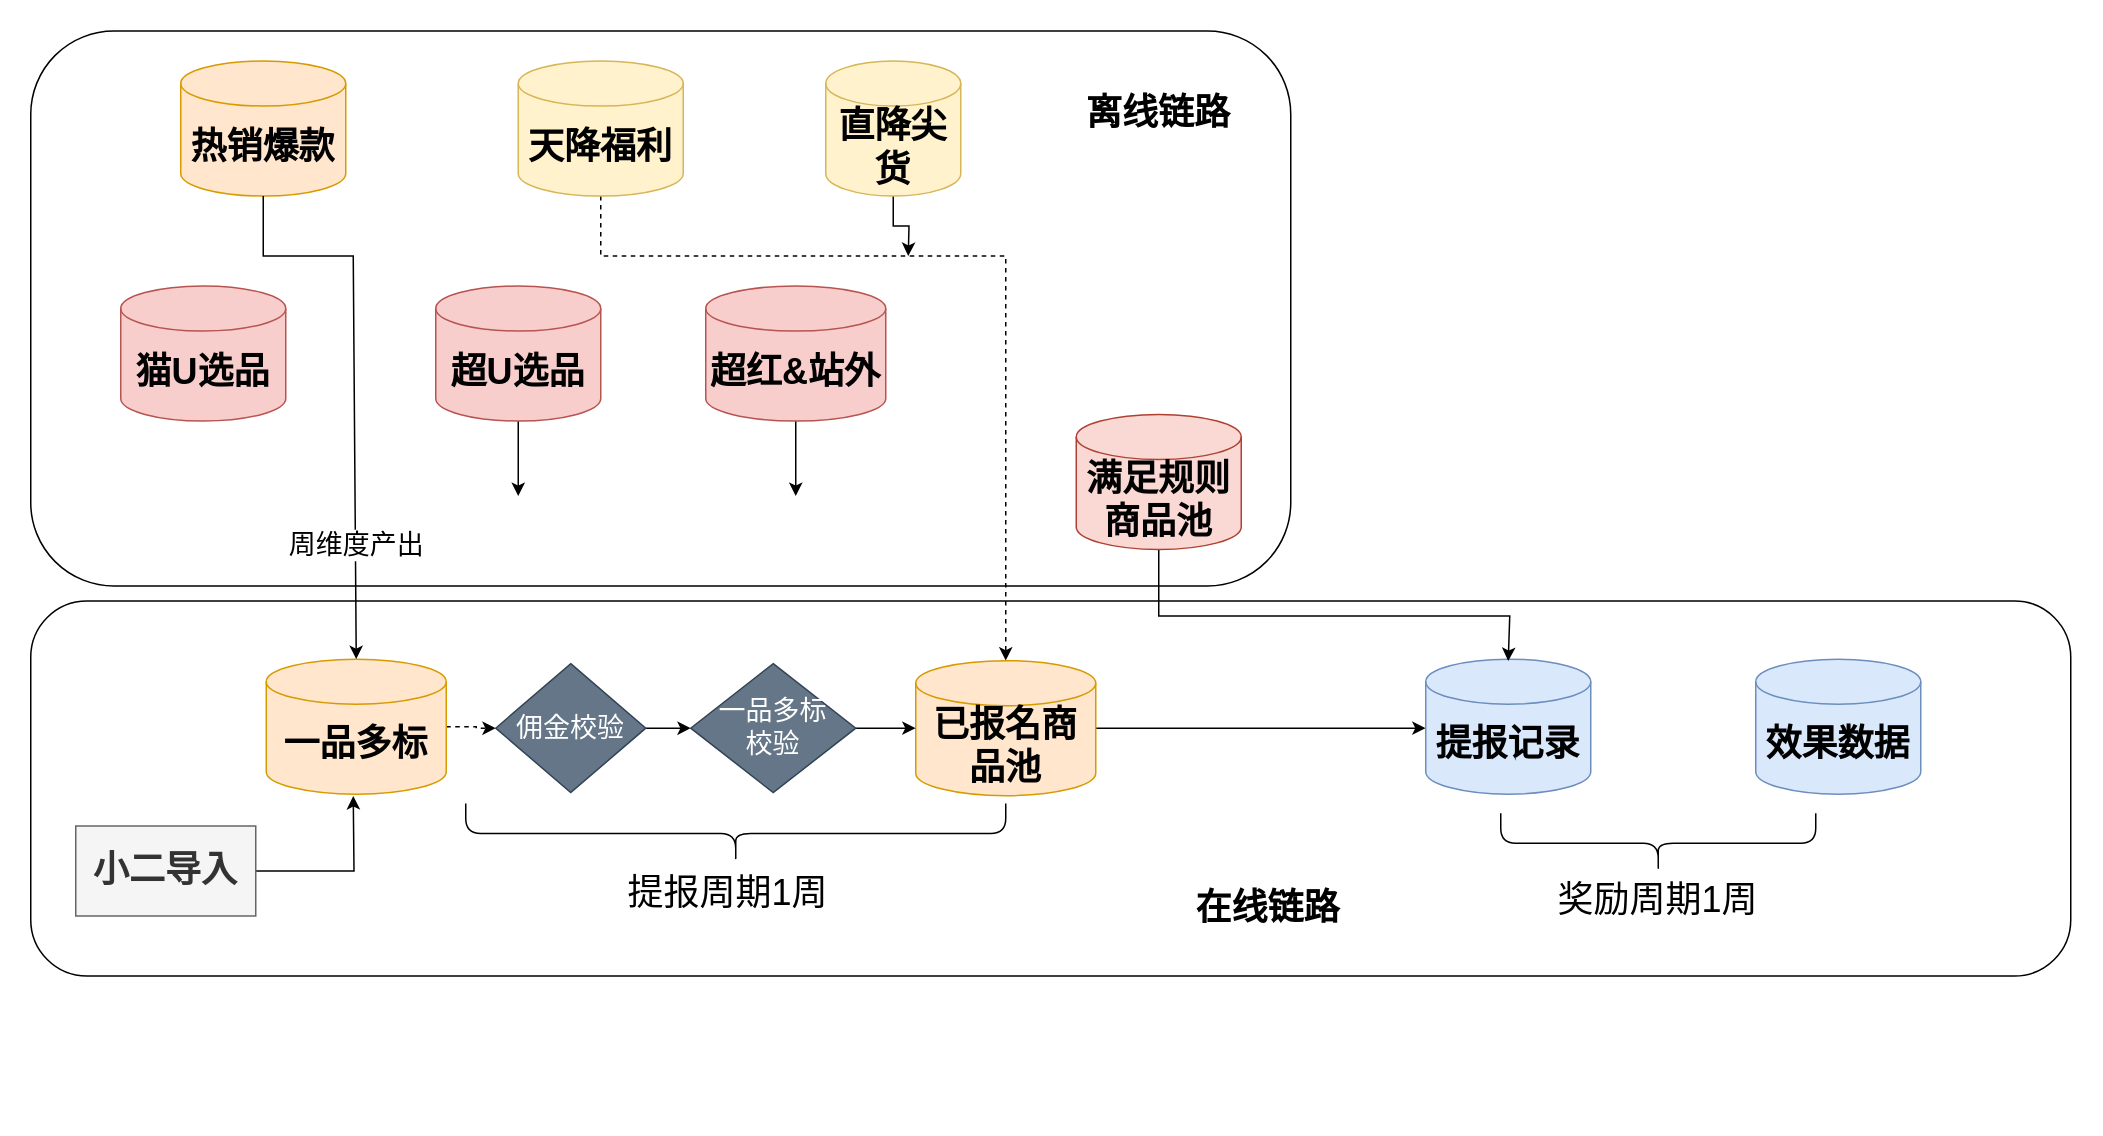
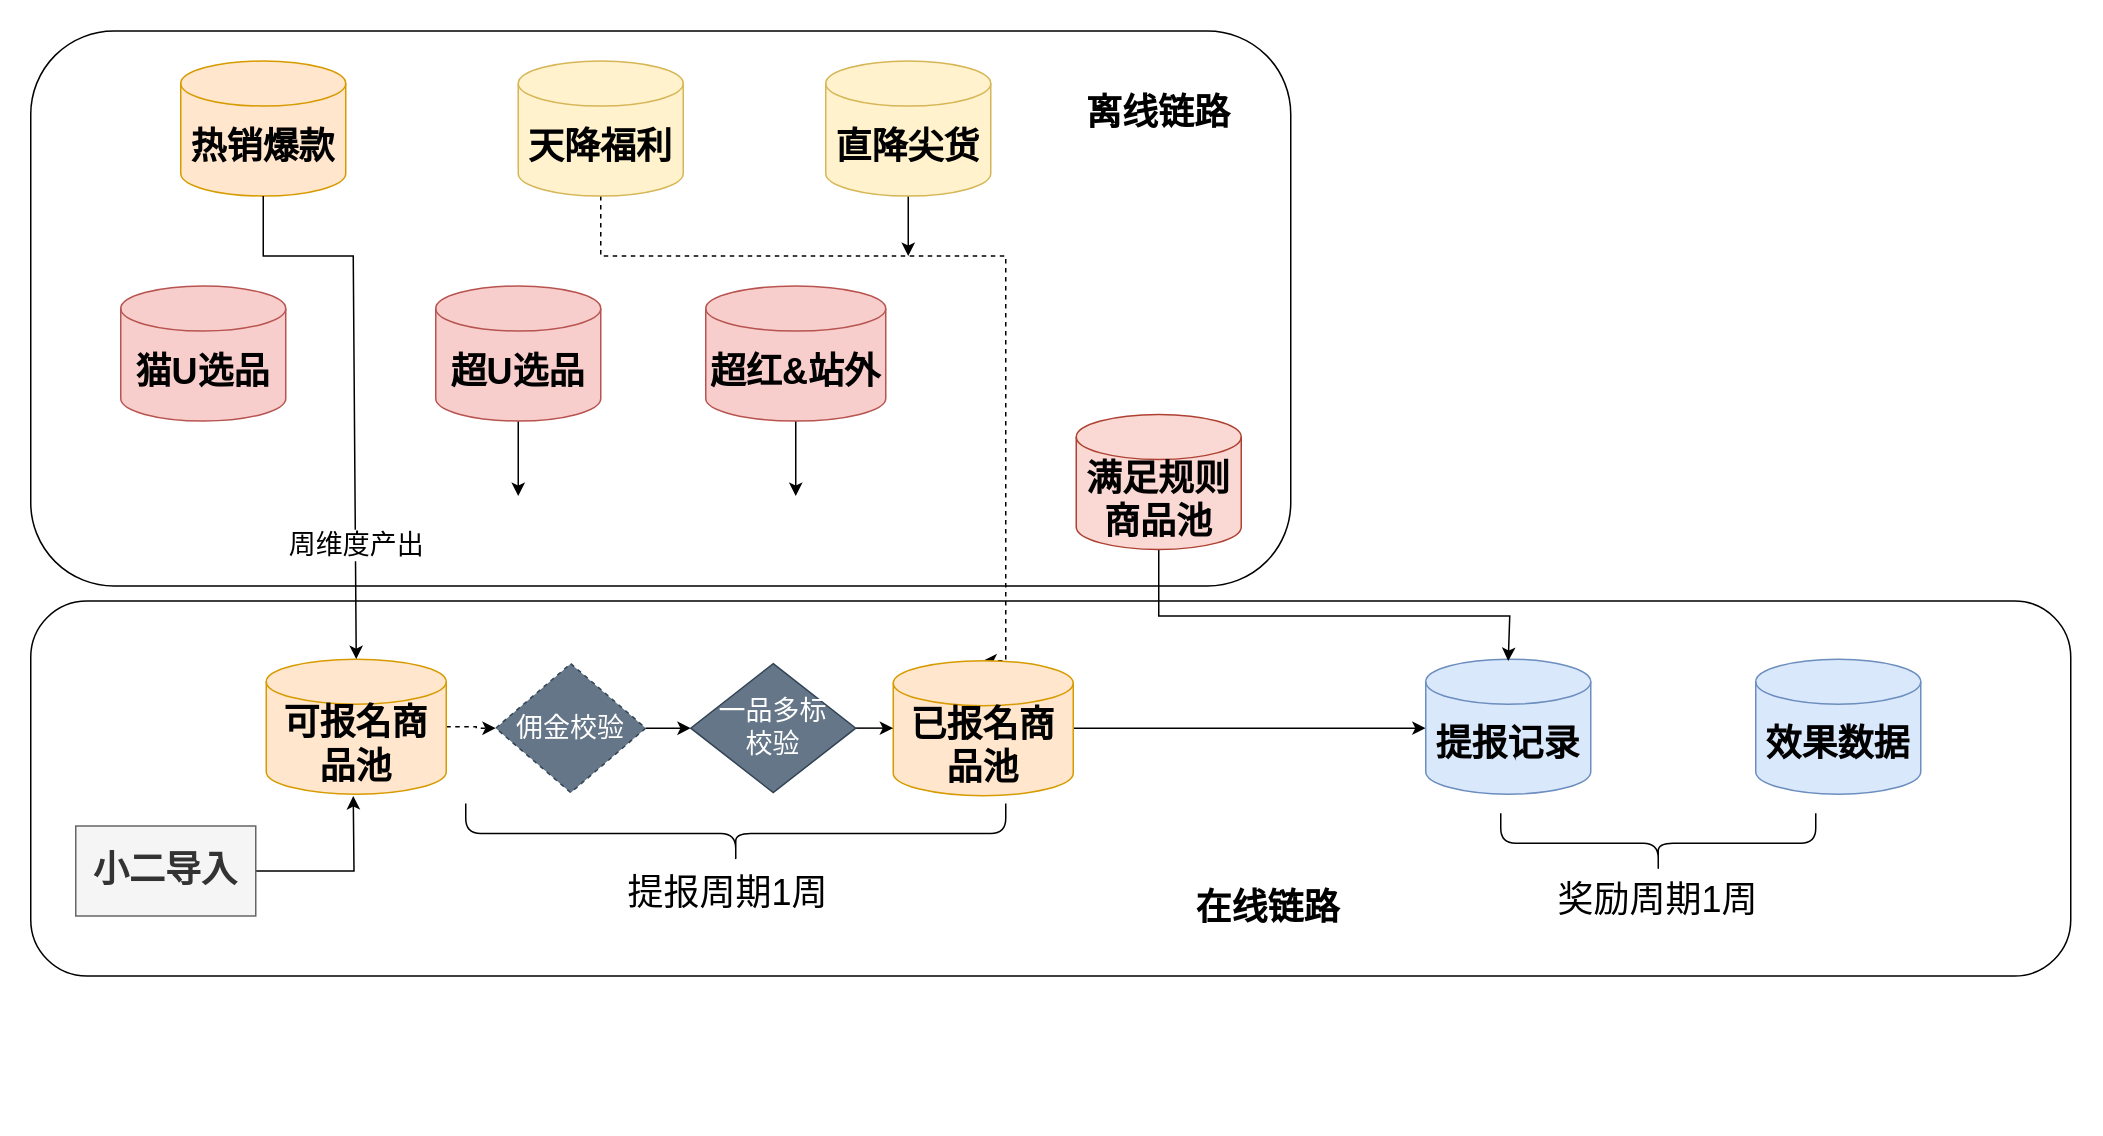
- <mxCell id="8" value="&lt;font style=&quot;font-size: 24px;&quot;&gt;&lt;b style=&quot;&quot;&gt;直降尖货&lt;/b&gt;&lt;/font&gt;" style="shape=cylinder3;whiteSpace=wrap;html=1;boundedLbl=1;backgroundOutline=1;size=15;fillColor=#fff2cc;strokeColor=#d6b656;" parent="1" vertex="1"><mxGeometry x="550" y="40" width="90" height="90" as="geometry" /></mxCell>
+ <mxCell id="8" value="&lt;font style=&quot;font-size: 24px;&quot;&gt;&lt;b style=&quot;&quot;&gt;直降尖货&lt;/b&gt;&lt;/font&gt;" style="shape=cylinder3;whiteSpace=wrap;html=1;boundedLbl=1;backgroundOutline=1;size=15;fillColor=#fff2cc;strokeColor=#d6b656;" parent="1" vertex="1"><mxGeometry x="550" y="40" width="110" height="90" as="geometry" /></mxCell>
- <mxCell id="32" value="&lt;font style=&quot;font-size: 18px;&quot;&gt;佣金校验&lt;/font&gt;" style="rhombus;whiteSpace=wrap;html=1;fillColor=#647687;fontColor=#ffffff;strokeColor=#314354;" parent="1" vertex="1"><mxGeometry x="330" y="441.75" width="100" height="86" as="geometry" /></mxCell>
+ <mxCell id="32" value="&lt;font style=&quot;font-size: 18px;&quot;&gt;佣金校验&lt;/font&gt;" style="rhombus;whiteSpace=wrap;html=1;fillColor=#647687;fontColor=#ffffff;strokeColor=#314354;dashed=1;" parent="1" vertex="1"><mxGeometry x="330" y="441.75" width="100" height="86" as="geometry" /></mxCell>
- <mxCell id="12" value="&lt;span style=&quot;font-size: 24px;&quot;&gt;&lt;b&gt;已报名商品池&lt;/b&gt;&lt;/span&gt;" style="shape=cylinder3;whiteSpace=wrap;html=1;boundedLbl=1;backgroundOutline=1;size=15;fillColor=#ffe6cc;strokeColor=#d79b00;" parent="1" vertex="1"><mxGeometry x="610" y="439.75" width="120" height="90" as="geometry" /></mxCell>
+ <mxCell id="12" value="&lt;span style=&quot;font-size: 24px;&quot;&gt;&lt;b&gt;已报名商品池&lt;/b&gt;&lt;/span&gt;" style="shape=cylinder3;whiteSpace=wrap;html=1;boundedLbl=1;backgroundOutline=1;size=15;fillColor=#ffe6cc;strokeColor=#d79b00;" parent="1" vertex="1"><mxGeometry x="595" y="439.75" width="120" height="90" as="geometry" /></mxCell>
- <mxCell id="10" value="&lt;font style=&quot;font-size: 24px;&quot;&gt;&lt;b style=&quot;&quot;&gt;一品多标&lt;/b&gt;&lt;/font&gt;" style="shape=cylinder3;whiteSpace=wrap;html=1;boundedLbl=1;backgroundOutline=1;size=15;fillColor=#ffe6cc;strokeColor=#d79b00;" parent="1" vertex="1"><mxGeometry x="177" y="438.75" width="120" height="90" as="geometry" /></mxCell>
+ <mxCell id="10" value="&lt;font style=&quot;font-size: 24px;&quot;&gt;&lt;b style=&quot;&quot;&gt;可报名商品池&lt;/b&gt;&lt;/font&gt;" style="shape=cylinder3;whiteSpace=wrap;html=1;boundedLbl=1;backgroundOutline=1;size=15;fillColor=#ffe6cc;strokeColor=#d79b00;" parent="1" vertex="1"><mxGeometry x="177" y="438.75" width="120" height="90" as="geometry" /></mxCell>
